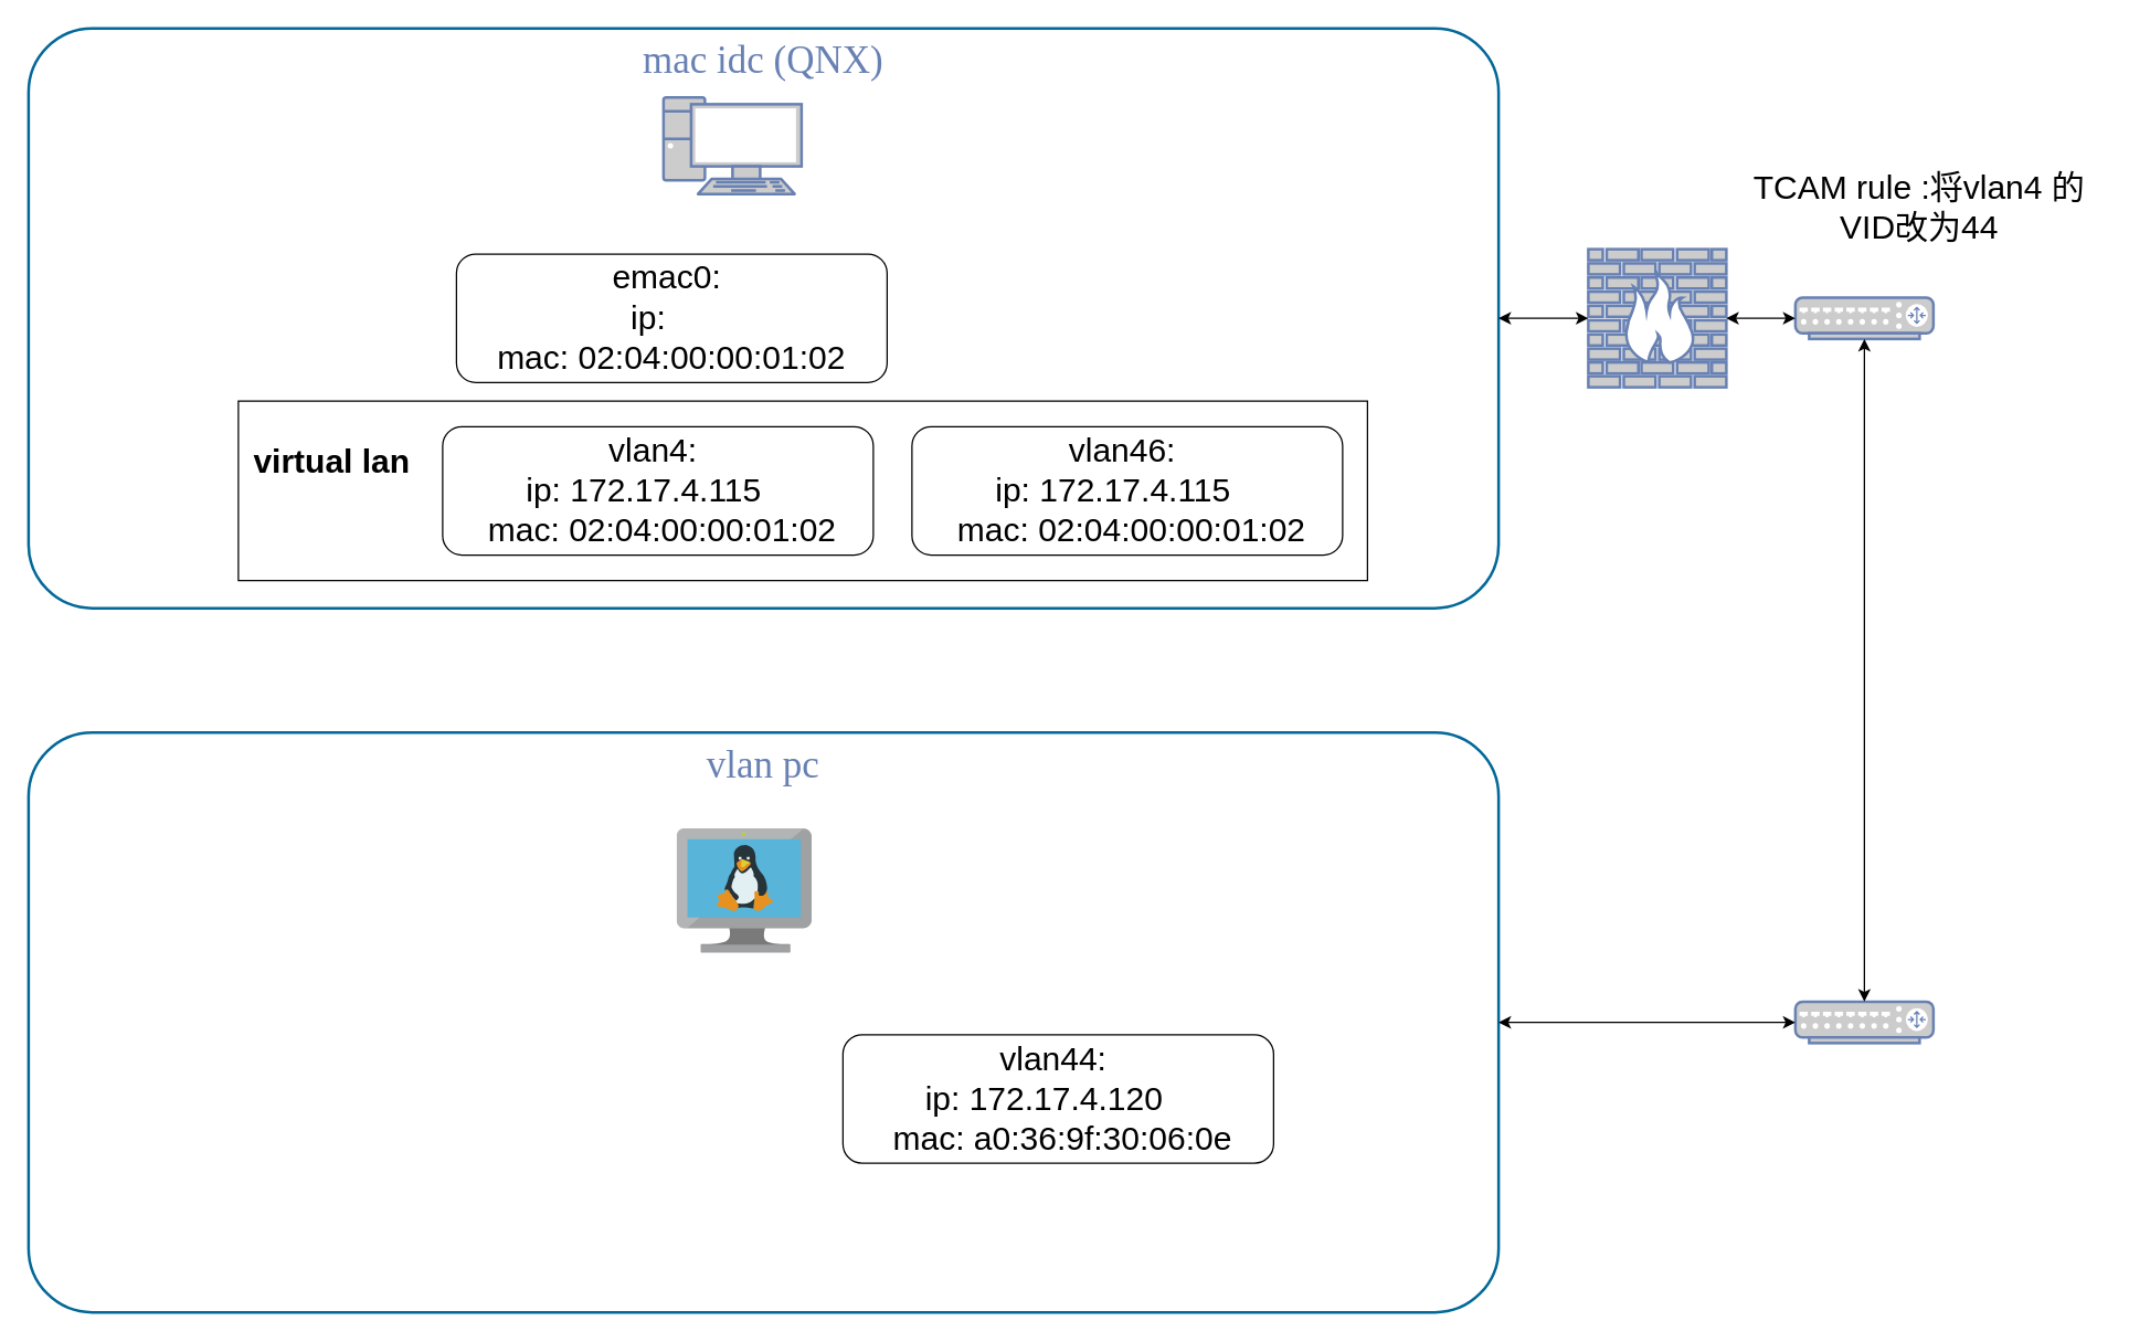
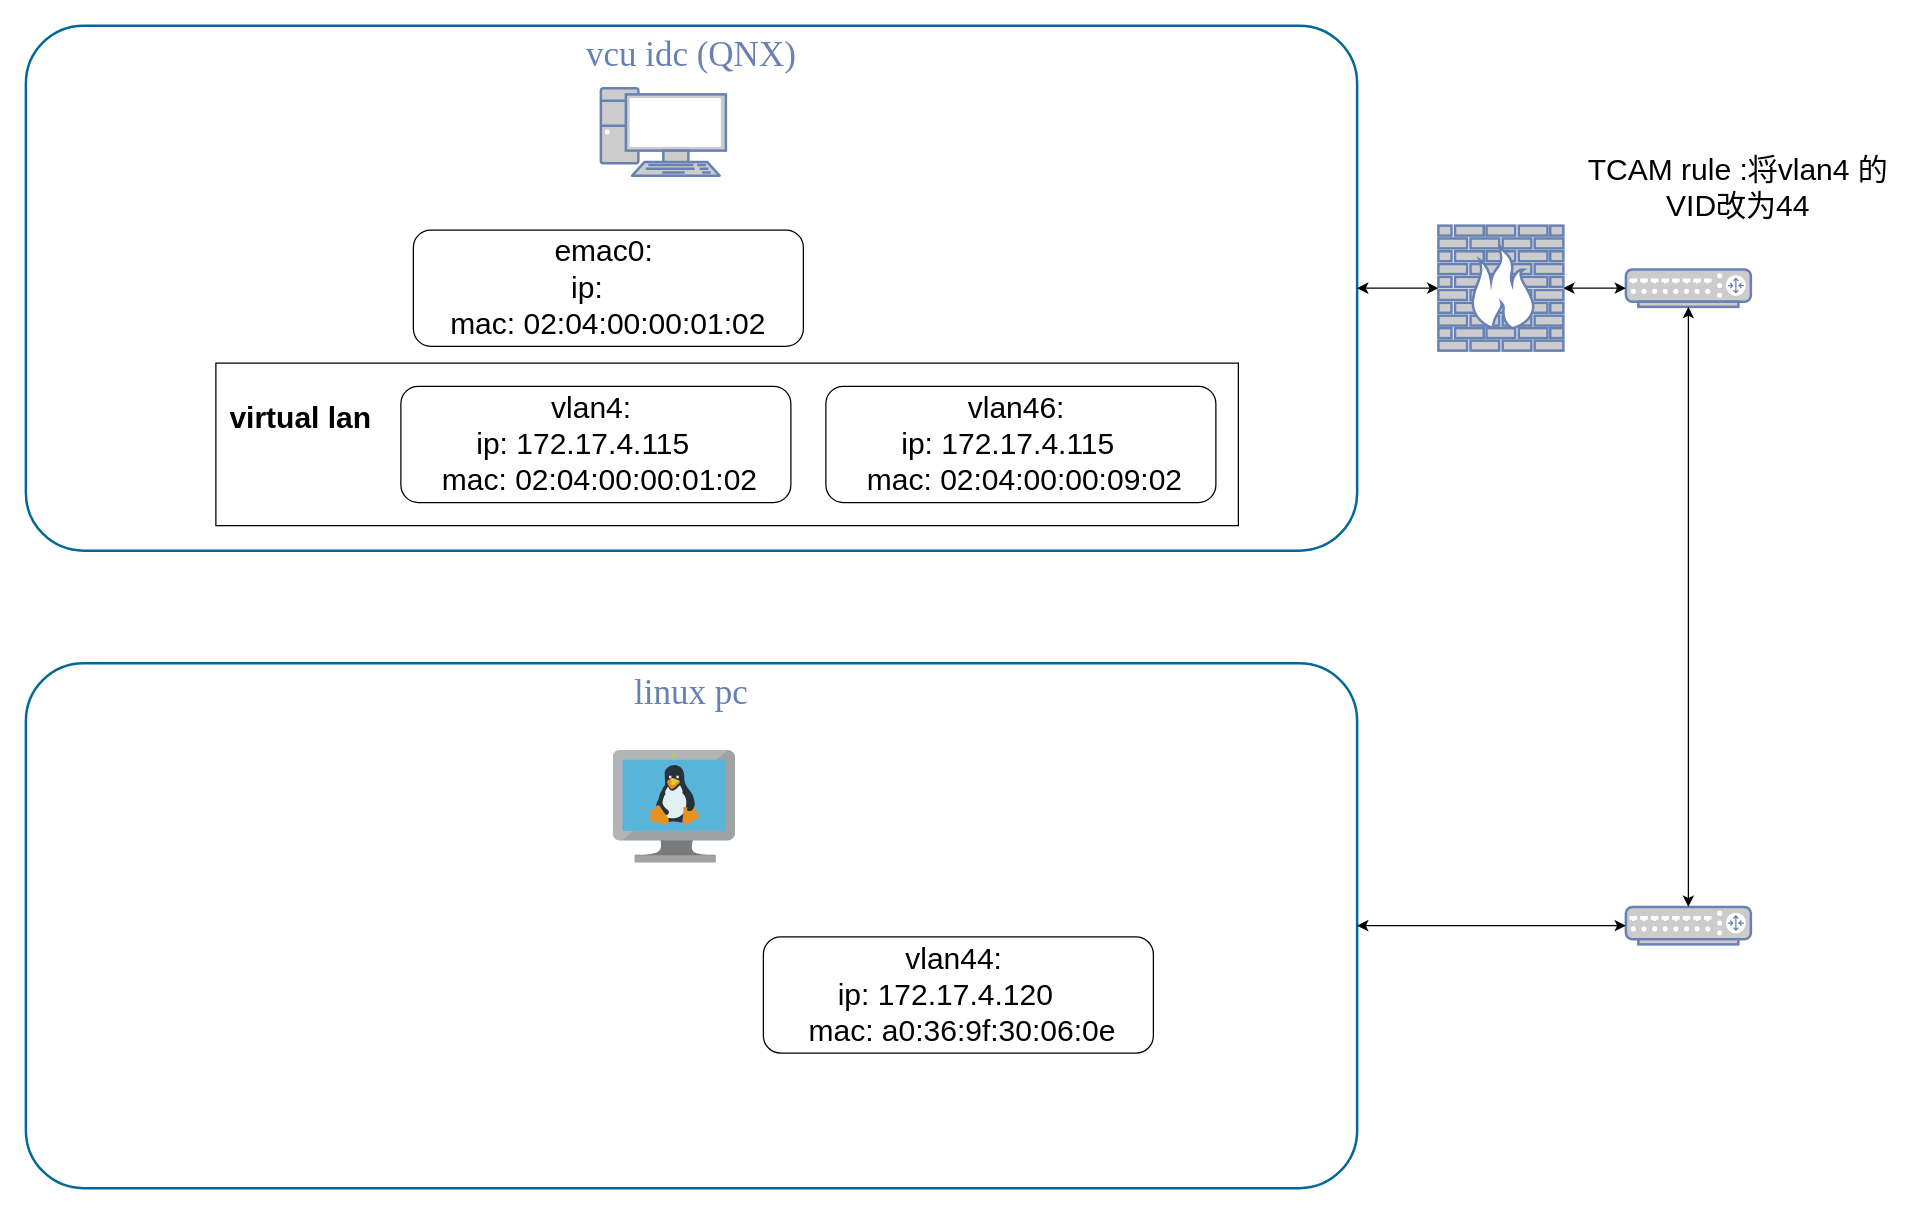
- <mxCell id="3" value="mac idc (QNX)" style="rounded=1;whiteSpace=wrap;html=1;shadow=0;comic=0;strokeColor=#036897;strokeWidth=2;fillColor=none;fontFamily=Verdana;fontSize=28;fontColor=#6881B3;align=center;arcSize=11;verticalAlign=top;" parent="1" vertex="1"><mxGeometry x="20" y="20" width="1065" height="420" as="geometry" /></mxCell>
+ <mxCell id="3" value="vcu idc (QNX)" style="rounded=1;whiteSpace=wrap;html=1;shadow=0;comic=0;strokeColor=#036897;strokeWidth=2;fillColor=none;fontFamily=Verdana;fontSize=28;fontColor=#6881B3;align=center;arcSize=11;verticalAlign=top;" parent="1" vertex="1"><mxGeometry x="20" y="20" width="1065" height="420" as="geometry" /></mxCell>
- <mxCell id="12" value="&lt;font style=&quot;font-size: 24px;&quot;&gt;vlan46:&amp;nbsp;&lt;br style=&quot;border-color: var(--border-color);&quot;&gt;ip: 172.17.4.115&amp;nbsp; &amp;nbsp; &amp;nbsp;mac:&amp;nbsp;02:04:00:00:01:02&lt;/font&gt;" style="rounded=1;whiteSpace=wrap;html=1;" vertex="1" parent="1"><mxGeometry x="660" y="308.5" width="312" height="93" as="geometry" /></mxCell>
+ <mxCell id="12" value="&lt;font style=&quot;font-size: 24px;&quot;&gt;vlan46:&amp;nbsp;&lt;br style=&quot;border-color: var(--border-color);&quot;&gt;ip: 172.17.4.115&amp;nbsp; &amp;nbsp; &amp;nbsp;mac:&amp;nbsp;02:04:00:00:09:02&lt;/font&gt;" style="rounded=1;whiteSpace=wrap;html=1;" vertex="1" parent="1"><mxGeometry x="660" y="308.5" width="312" height="93" as="geometry" /></mxCell>
- <mxCell id="7" value="vlan pc" style="rounded=1;whiteSpace=wrap;html=1;shadow=0;comic=0;strokeColor=#036897;strokeWidth=2;fillColor=none;fontFamily=Verdana;fontSize=28;fontColor=#6881B3;align=center;arcSize=11;verticalAlign=top;" vertex="1" parent="1"><mxGeometry x="20" y="530" width="1065" height="420" as="geometry" /></mxCell>
+ <mxCell id="7" value="linux pc" style="rounded=1;whiteSpace=wrap;html=1;shadow=0;comic=0;strokeColor=#036897;strokeWidth=2;fillColor=none;fontFamily=Verdana;fontSize=28;fontColor=#6881B3;align=center;arcSize=11;verticalAlign=top;" vertex="1" parent="1"><mxGeometry x="20" y="530" width="1065" height="420" as="geometry" /></mxCell>
